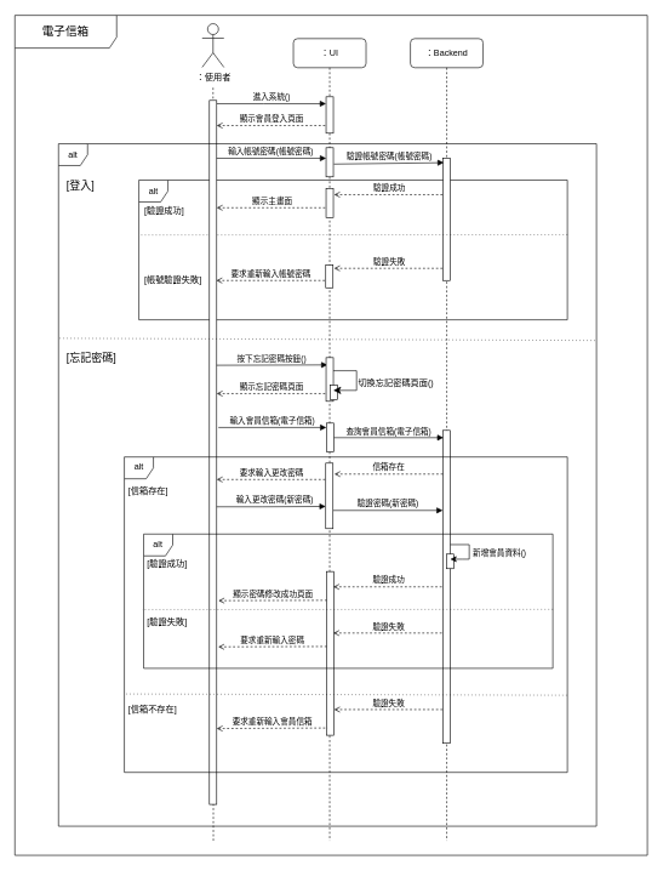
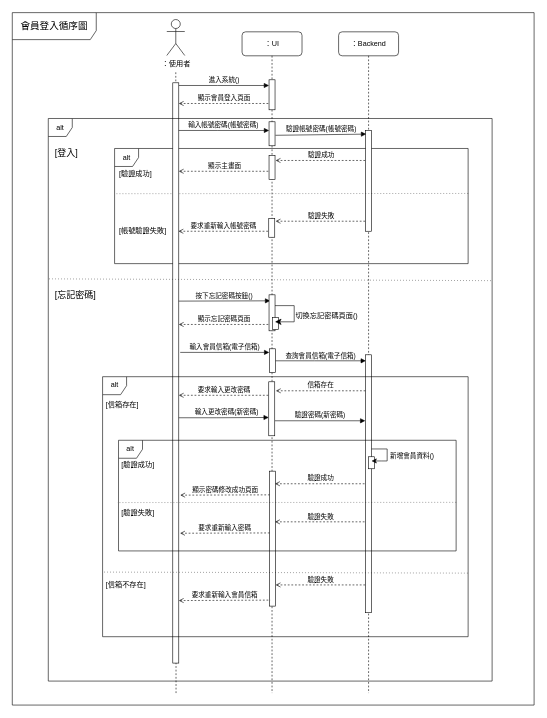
- <mxCell id="62" value="&lt;span style=&quot;font-size: 16px; text-wrap: nowrap;&quot;&gt;電子信箱&lt;/span&gt;" style="shape=umlFrame;whiteSpace=wrap;html=1;pointerEvents=0;width=140;height=45;" vertex="1" parent="1"><mxGeometry x="20" y="20.5" width="870" height="1154.5" as="geometry" /></mxCell>
+ <mxCell id="62" value="&lt;span style=&quot;font-size: 16px; text-wrap: nowrap;&quot;&gt;會員登入循序圖&lt;/span&gt;" style="shape=umlFrame;whiteSpace=wrap;html=1;pointerEvents=0;width=140;height=45;" vertex="1" parent="1"><mxGeometry x="20" y="20.5" width="870" height="1154.5" as="geometry" /></mxCell>
